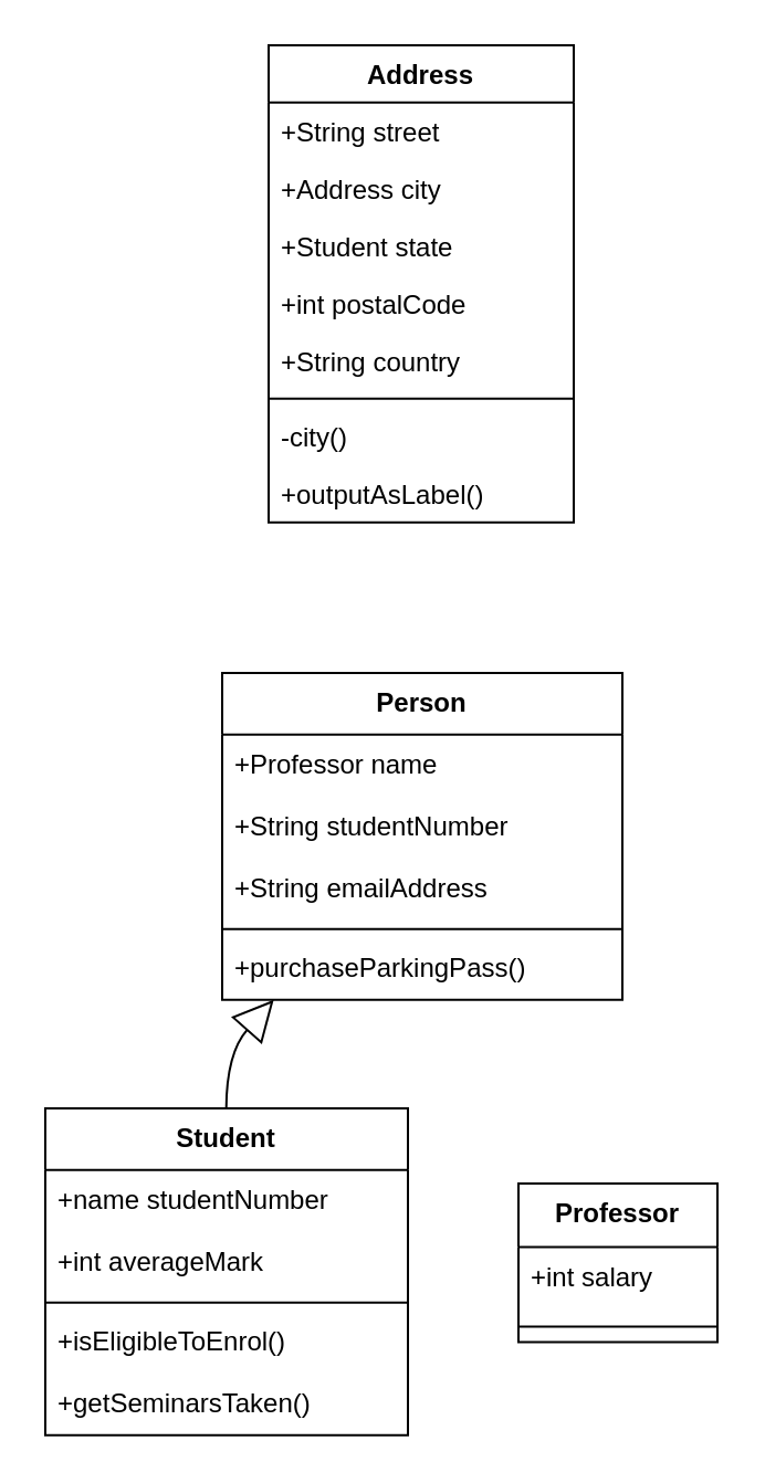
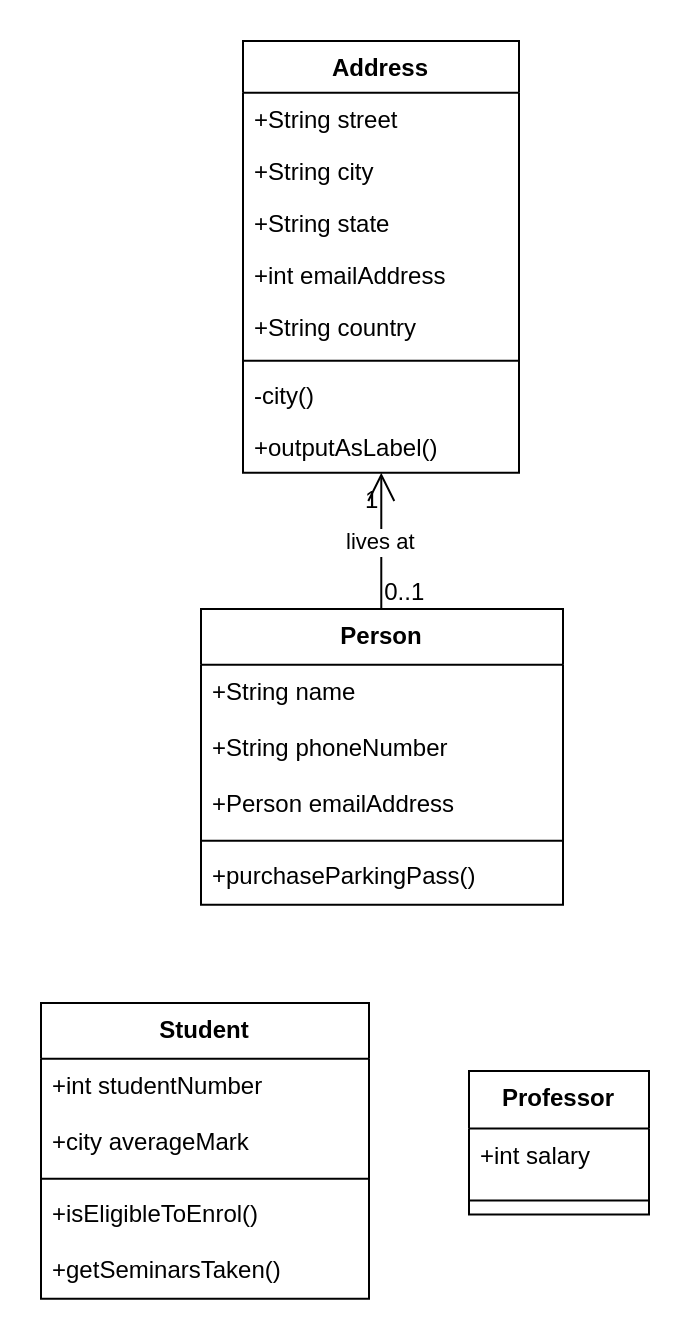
- <mxCell id="19" value="+Address city" style="text;strokeColor=none;fillColor=none;align=left;verticalAlign=top;spacingLeft=4;spacingRight=4;overflow=hidden;rotatable=0;points=[[0,0.5],[1,0.5]];portConstraint=eastwest;" vertex="1" parent="17"><mxGeometry y="51.875" width="138" height="26" as="geometry" /></mxCell>
+ <mxCell id="19" value="+String city" style="text;strokeColor=none;fillColor=none;align=left;verticalAlign=top;spacingLeft=4;spacingRight=4;overflow=hidden;rotatable=0;points=[[0,0.5],[1,0.5]];portConstraint=eastwest;" vertex="1" parent="17"><mxGeometry y="51.875" width="138" height="26" as="geometry" /></mxCell>
- <mxCell id="20" value="+Student state" style="text;strokeColor=none;fillColor=none;align=left;verticalAlign=top;spacingLeft=4;spacingRight=4;overflow=hidden;rotatable=0;points=[[0,0.5],[1,0.5]];portConstraint=eastwest;" vertex="1" parent="17"><mxGeometry y="77.875" width="138" height="26" as="geometry" /></mxCell>
+ <mxCell id="20" value="+String state" style="text;strokeColor=none;fillColor=none;align=left;verticalAlign=top;spacingLeft=4;spacingRight=4;overflow=hidden;rotatable=0;points=[[0,0.5],[1,0.5]];portConstraint=eastwest;" vertex="1" parent="17"><mxGeometry y="77.875" width="138" height="26" as="geometry" /></mxCell>
- <mxCell id="21" value="+int postalCode" style="text;strokeColor=none;fillColor=none;align=left;verticalAlign=top;spacingLeft=4;spacingRight=4;overflow=hidden;rotatable=0;points=[[0,0.5],[1,0.5]];portConstraint=eastwest;" vertex="1" parent="17"><mxGeometry y="103.875" width="138" height="26" as="geometry" /></mxCell>
+ <mxCell id="21" value="+int emailAddress" style="text;strokeColor=none;fillColor=none;align=left;verticalAlign=top;spacingLeft=4;spacingRight=4;overflow=hidden;rotatable=0;points=[[0,0.5],[1,0.5]];portConstraint=eastwest;" vertex="1" parent="17"><mxGeometry y="103.875" width="138" height="26" as="geometry" /></mxCell>
+ <mxCell id="27" value="lives at" style="curved=1;startArrow=open;startSize=12;endArrow=none;exitX=0.501;exitY=1;entryX=0.498;entryY=-0.003;rounded=0;" edge="1" parent="1" source="17" target="2"><mxGeometry relative="1" as="geometry"><Array as="points" /></mxGeometry></mxCell>
+ <mxCell id="28" value="1" style="edgeLabel;resizable=0;labelBackgroundColor=none;fontSize=12;align=right;verticalAlign=top;" vertex="1" parent="27"><mxGeometry x="-1" relative="1" as="geometry" /></mxCell>
+ <mxCell id="29" value="0..1" style="edgeLabel;resizable=0;labelBackgroundColor=none;fontSize=12;align=left;verticalAlign=bottom;" vertex="1" parent="27"><mxGeometry x="1" relative="1" as="geometry" /></mxCell>
- <mxCell id="3" value="+Professor name" style="text;strokeColor=none;fillColor=none;align=left;verticalAlign=top;spacingLeft=4;spacingRight=4;overflow=hidden;rotatable=0;points=[[0,0.5],[1,0.5]];portConstraint=eastwest;" vertex="1" parent="2"><mxGeometry y="27.9" width="181" height="28" as="geometry" /></mxCell>
+ <mxCell id="3" value="+String name" style="text;strokeColor=none;fillColor=none;align=left;verticalAlign=top;spacingLeft=4;spacingRight=4;overflow=hidden;rotatable=0;points=[[0,0.5],[1,0.5]];portConstraint=eastwest;" vertex="1" parent="2"><mxGeometry y="27.9" width="181" height="28" as="geometry" /></mxCell>
- <mxCell id="4" value="+String studentNumber" style="text;strokeColor=none;fillColor=none;align=left;verticalAlign=top;spacingLeft=4;spacingRight=4;overflow=hidden;rotatable=0;points=[[0,0.5],[1,0.5]];portConstraint=eastwest;" vertex="1" parent="2"><mxGeometry y="55.9" width="181" height="28" as="geometry" /></mxCell>
+ <mxCell id="4" value="+String phoneNumber" style="text;strokeColor=none;fillColor=none;align=left;verticalAlign=top;spacingLeft=4;spacingRight=4;overflow=hidden;rotatable=0;points=[[0,0.5],[1,0.5]];portConstraint=eastwest;" vertex="1" parent="2"><mxGeometry y="55.9" width="181" height="28" as="geometry" /></mxCell>
- <mxCell id="5" value="+String emailAddress" style="text;strokeColor=none;fillColor=none;align=left;verticalAlign=top;spacingLeft=4;spacingRight=4;overflow=hidden;rotatable=0;points=[[0,0.5],[1,0.5]];portConstraint=eastwest;" vertex="1" parent="2"><mxGeometry y="83.9" width="181" height="28" as="geometry" /></mxCell>
+ <mxCell id="5" value="+Person emailAddress" style="text;strokeColor=none;fillColor=none;align=left;verticalAlign=top;spacingLeft=4;spacingRight=4;overflow=hidden;rotatable=0;points=[[0,0.5],[1,0.5]];portConstraint=eastwest;" vertex="1" parent="2"><mxGeometry y="83.9" width="181" height="28" as="geometry" /></mxCell>
- <mxCell id="26" value="" style="curved=1;startArrow=block;startSize=16;startFill=0;endArrow=none;exitX=0.134;exitY=0.993;entryX=0.499;entryY=0;rounded=0;" edge="1" parent="1" source="2" target="8"><mxGeometry relative="1" as="geometry"><Array as="points"><mxPoint x="102" y="476" /></Array></mxGeometry></mxCell>
- <mxCell id="9" value="+name studentNumber" style="text;strokeColor=none;fillColor=none;align=left;verticalAlign=top;spacingLeft=4;spacingRight=4;overflow=hidden;rotatable=0;points=[[0,0.5],[1,0.5]];portConstraint=eastwest;" vertex="1" parent="8"><mxGeometry y="27.9" width="164" height="28" as="geometry" /></mxCell>
+ <mxCell id="9" value="+int studentNumber" style="text;strokeColor=none;fillColor=none;align=left;verticalAlign=top;spacingLeft=4;spacingRight=4;overflow=hidden;rotatable=0;points=[[0,0.5],[1,0.5]];portConstraint=eastwest;" vertex="1" parent="8"><mxGeometry y="27.9" width="164" height="28" as="geometry" /></mxCell>
- <mxCell id="10" value="+int averageMark" style="text;strokeColor=none;fillColor=none;align=left;verticalAlign=top;spacingLeft=4;spacingRight=4;overflow=hidden;rotatable=0;points=[[0,0.5],[1,0.5]];portConstraint=eastwest;" vertex="1" parent="8"><mxGeometry y="55.9" width="164" height="28" as="geometry" /></mxCell>
+ <mxCell id="10" value="+city averageMark" style="text;strokeColor=none;fillColor=none;align=left;verticalAlign=top;spacingLeft=4;spacingRight=4;overflow=hidden;rotatable=0;points=[[0,0.5],[1,0.5]];portConstraint=eastwest;" vertex="1" parent="8"><mxGeometry y="55.9" width="164" height="28" as="geometry" /></mxCell>
